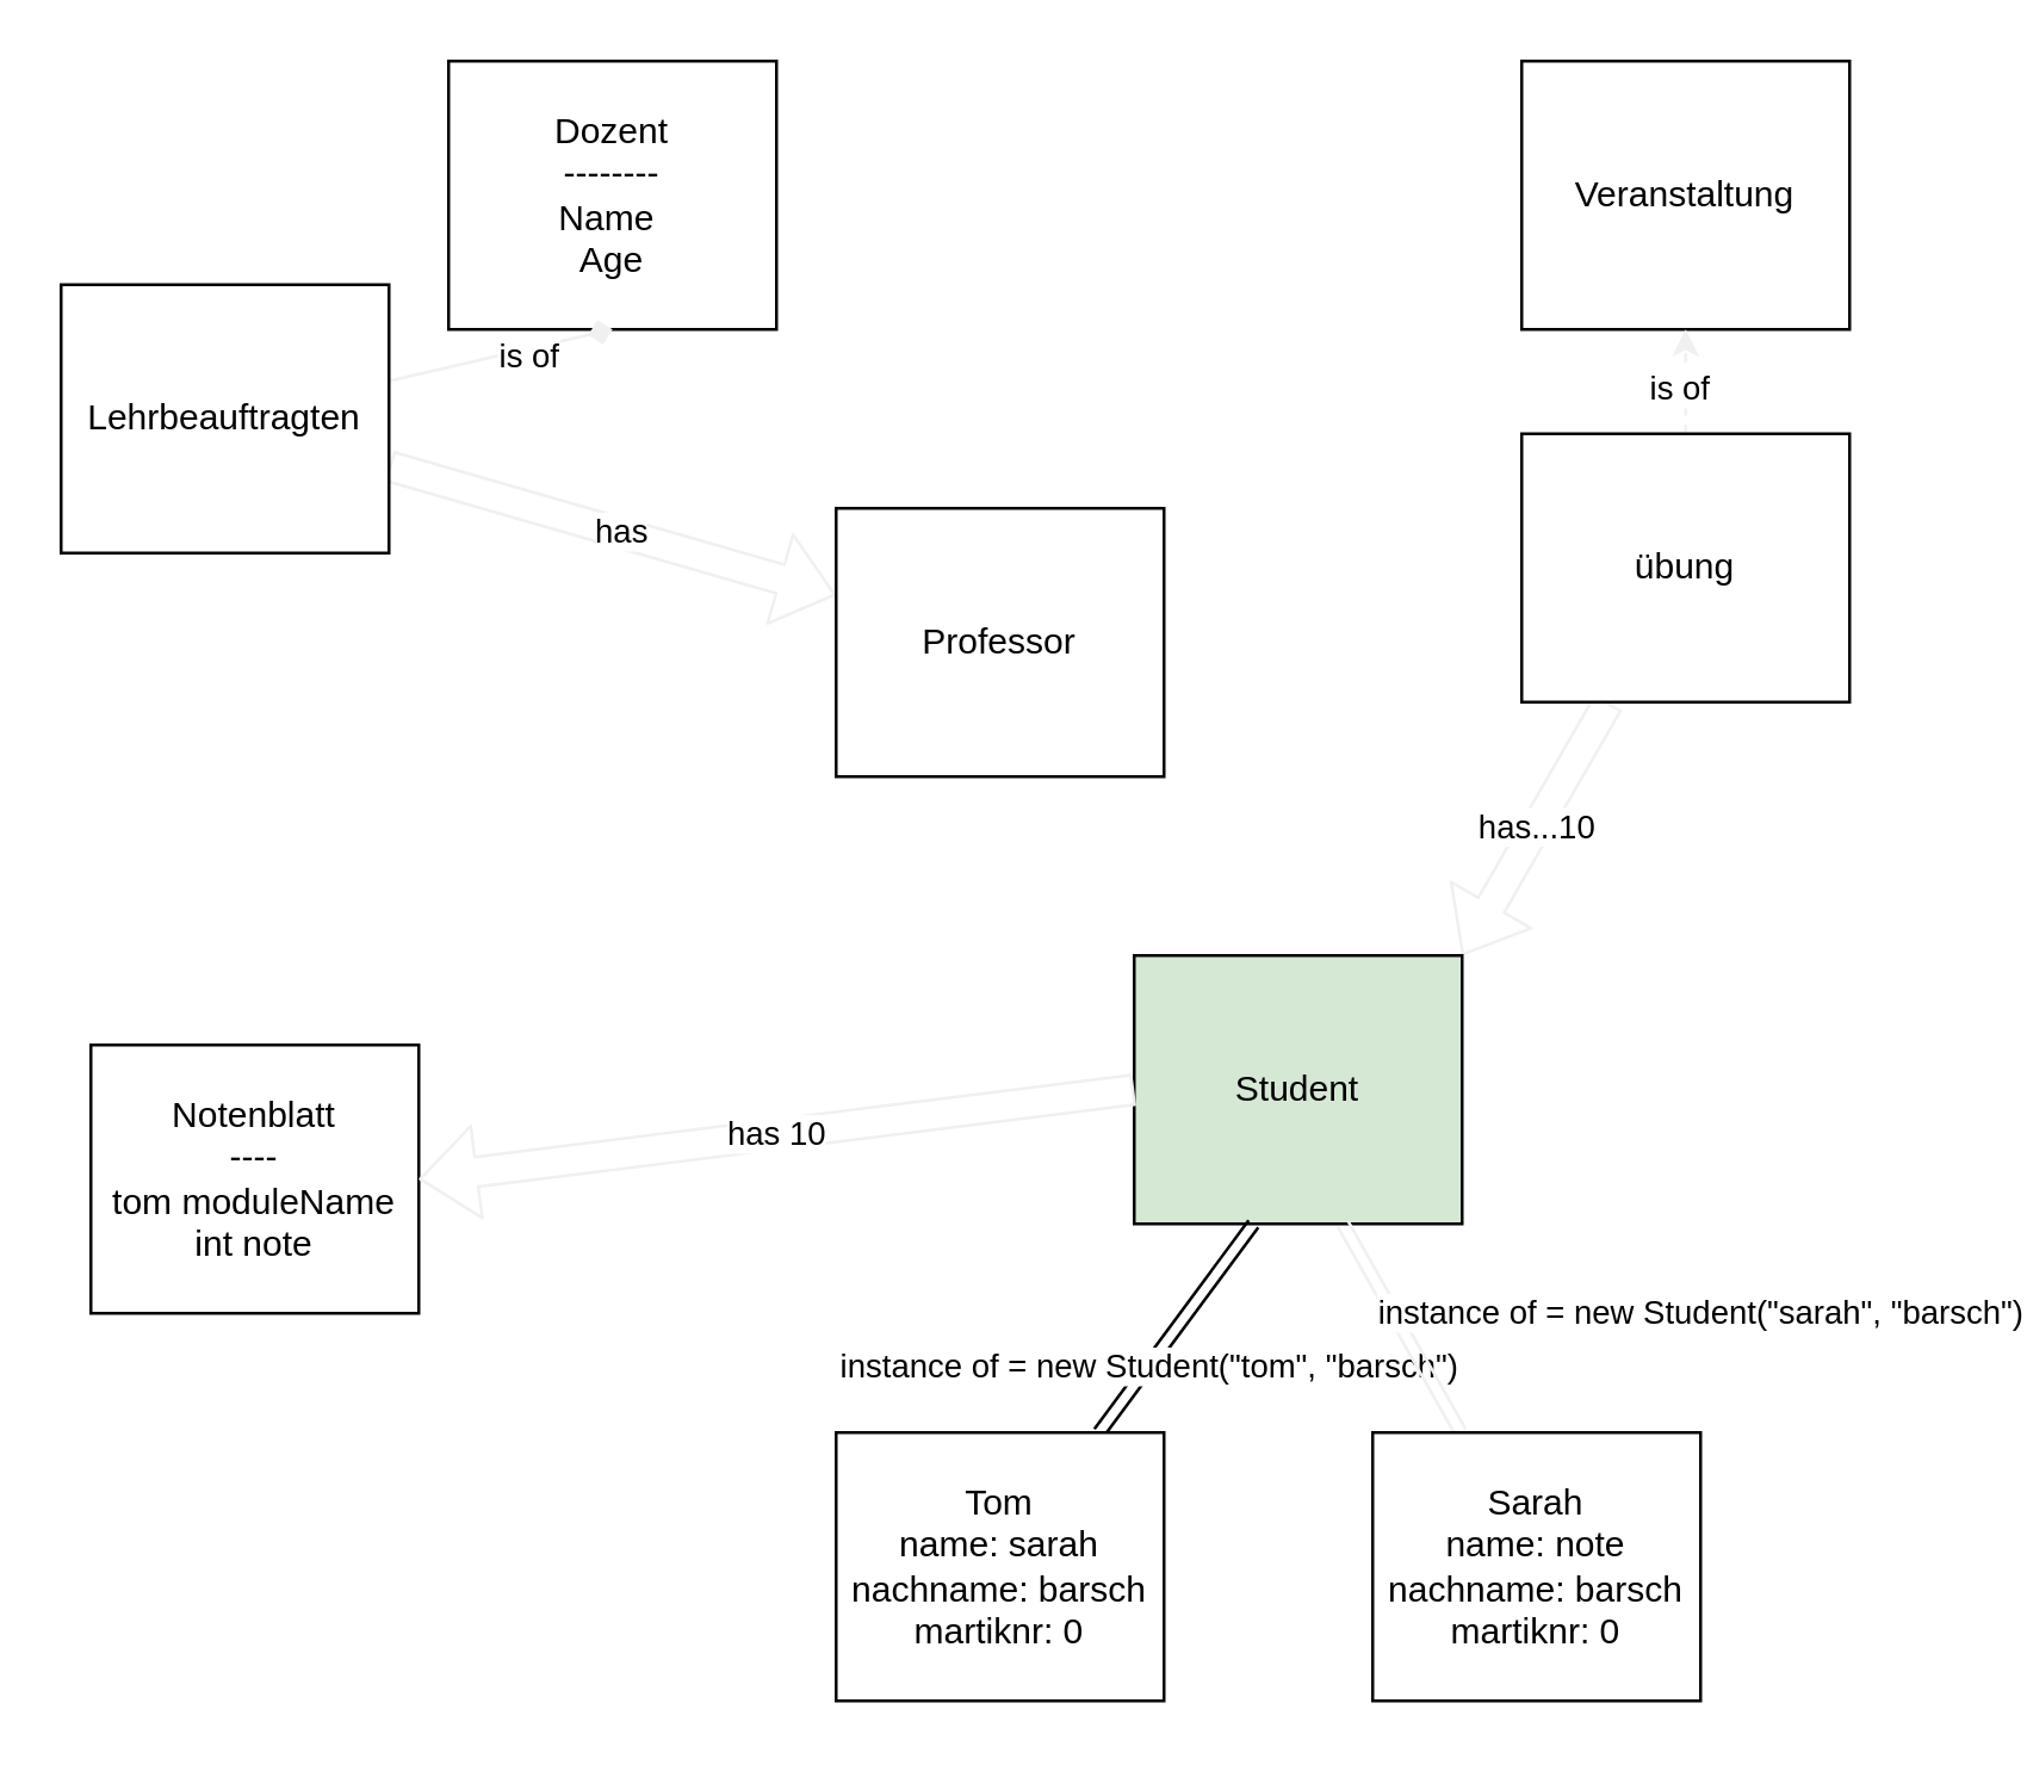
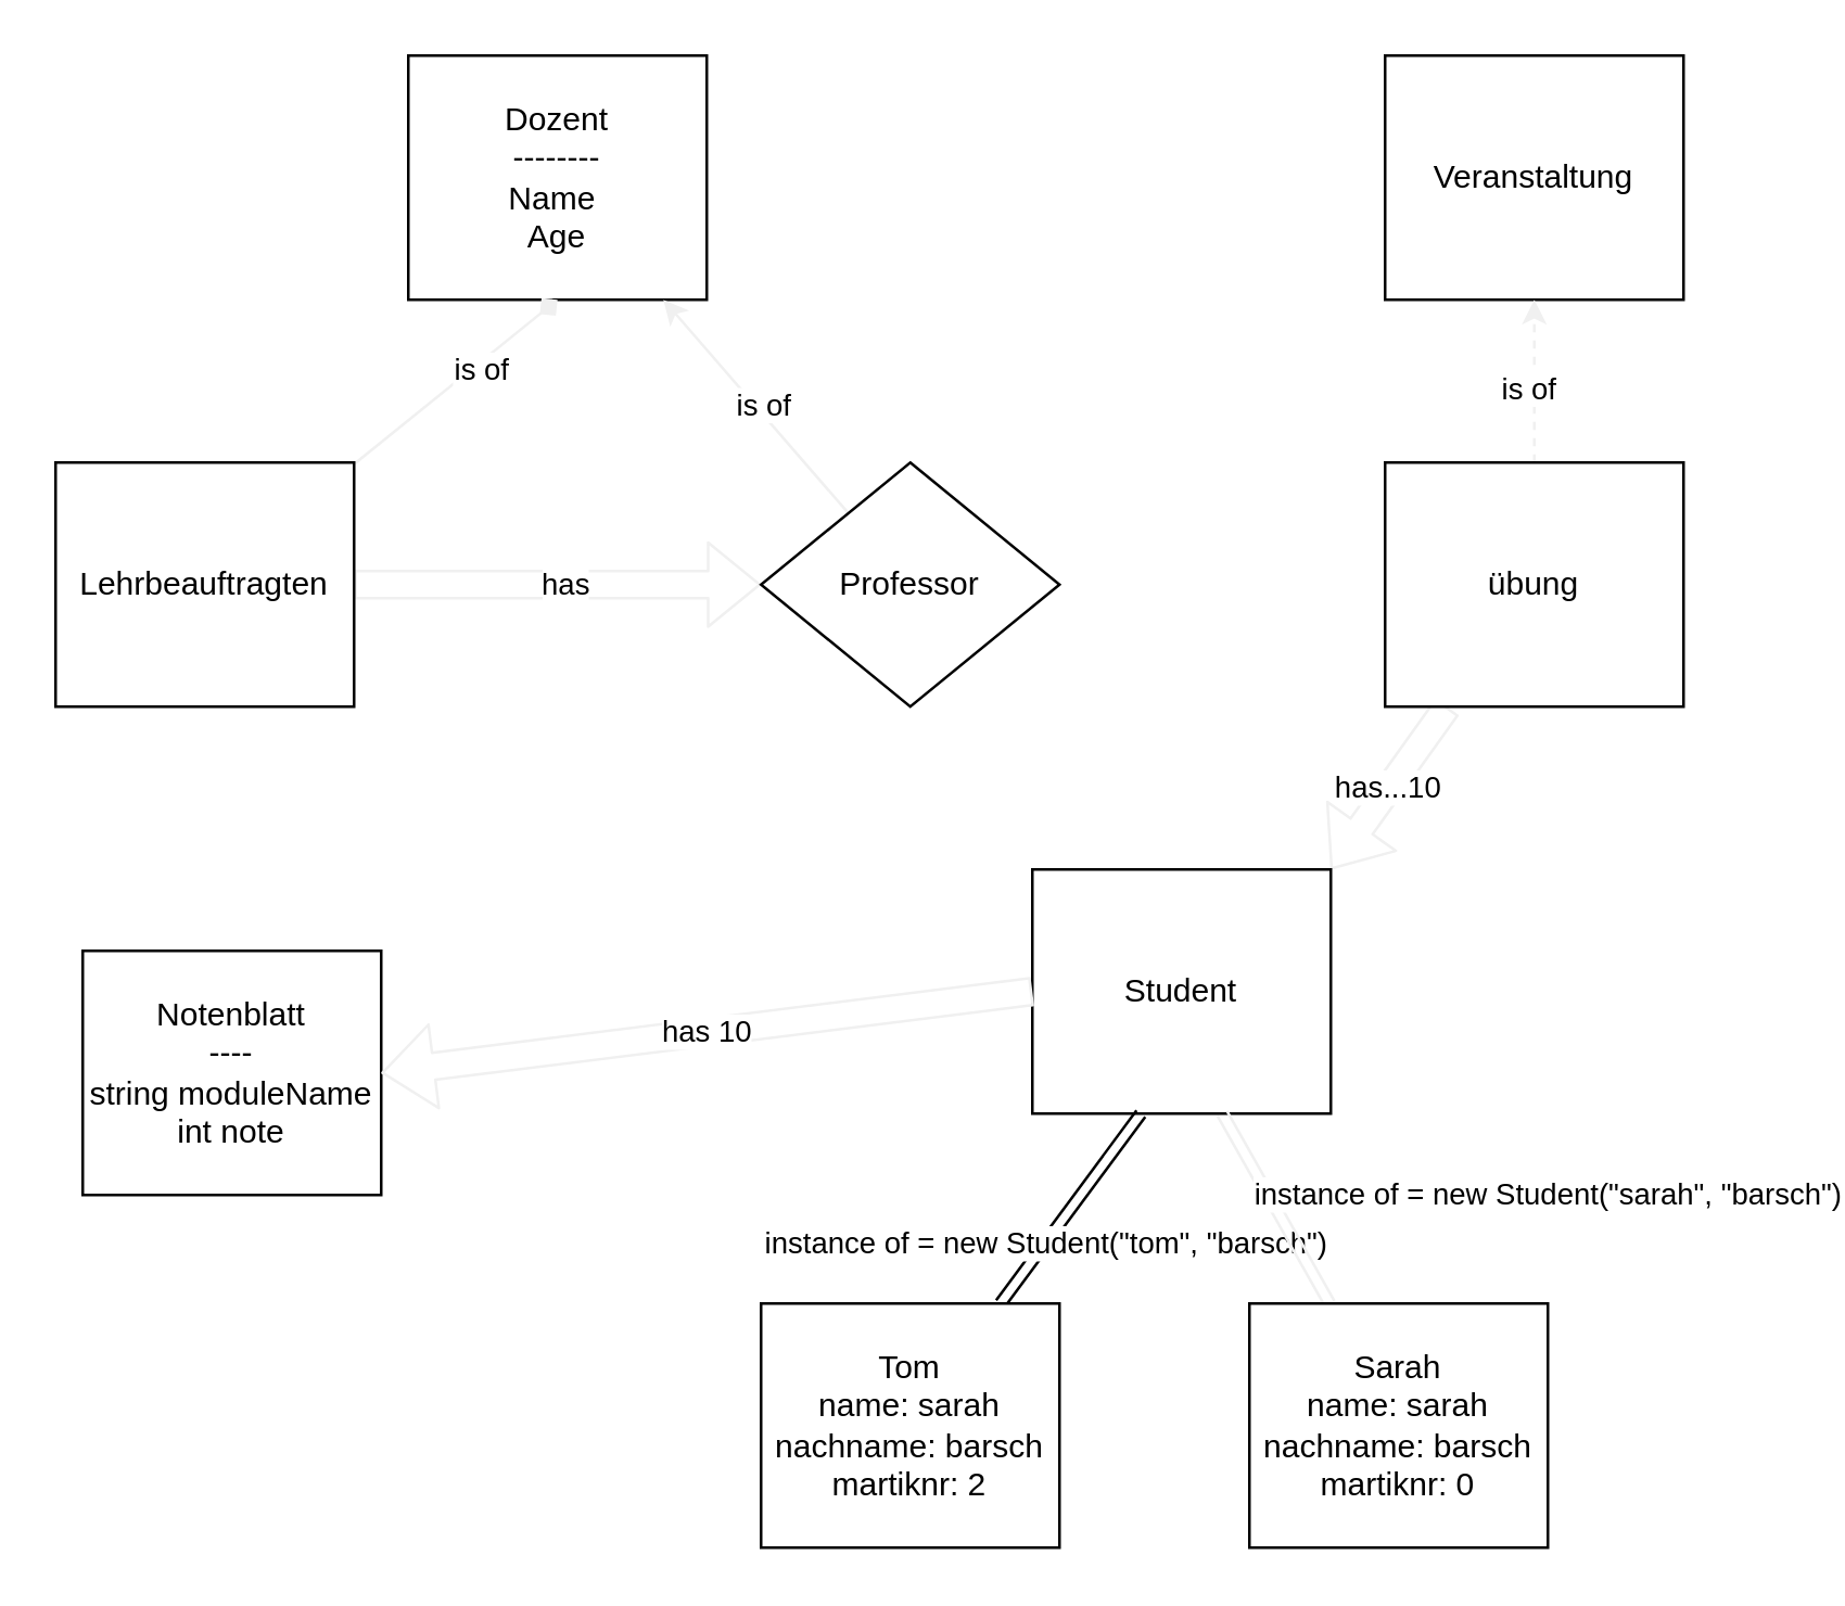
- <mxCell id="7" value="Lehrbeauftragten" style="whiteSpace=wrap;html=1;" vertex="1" parent="1"><mxGeometry x="20" y="95" width="110" height="90" as="geometry" /></mxCell>
+ <mxCell id="7" value="Lehrbeauftragten" style="whiteSpace=wrap;html=1;" vertex="1" parent="1"><mxGeometry x="20" y="170" width="110" height="90" as="geometry" /></mxCell>
+ <mxCell id="8" style="edgeStyle=none;html=1;strokeColor=#f0f0f0;" edge="1" parent="1" source="10" target="2"><mxGeometry relative="1" as="geometry" /></mxCell>
+ <mxCell id="9" value="is of" style="edgeLabel;html=1;align=center;verticalAlign=middle;resizable=0;points=[];" vertex="1" connectable="0" parent="8"><mxGeometry x="-0.015" y="-2" relative="1" as="geometry"><mxPoint as="offset" /></mxGeometry></mxCell>
- <mxCell id="15" value="übung" style="whiteSpace=wrap;html=1;" vertex="1" parent="1"><mxGeometry x="510" y="145" width="110" height="90" as="geometry" /></mxCell>
+ <mxCell id="15" value="übung" style="whiteSpace=wrap;html=1;" vertex="1" parent="1"><mxGeometry x="510" y="170" width="110" height="90" as="geometry" /></mxCell>
- <mxCell id="10" value="Professor" style="whiteSpace=wrap;html=1;" vertex="1" parent="1"><mxGeometry x="280" y="170" width="110" height="90" as="geometry" /></mxCell>
+ <mxCell id="10" value="Professor" style="rhombus;whiteSpace=wrap;html=1;" vertex="1" parent="1"><mxGeometry x="280" y="170" width="110" height="90" as="geometry" /></mxCell>
- <mxCell id="16" value="Student" style="whiteSpace=wrap;html=1;fillColor=#d5e8d4;" vertex="1" parent="1"><mxGeometry x="380" y="320" width="110" height="90" as="geometry" /></mxCell>
+ <mxCell id="16" value="Student" style="whiteSpace=wrap;html=1;" vertex="1" parent="1"><mxGeometry x="380" y="320" width="110" height="90" as="geometry" /></mxCell>
- <mxCell id="22" value="Notenblatt&lt;br&gt;----&lt;br&gt;tom moduleName&lt;br&gt;int note" style="whiteSpace=wrap;html=1;" vertex="1" parent="1"><mxGeometry x="30" y="350" width="110" height="90" as="geometry" /></mxCell>
+ <mxCell id="22" value="Notenblatt&lt;br&gt;----&lt;br&gt;string moduleName&lt;br&gt;int note" style="whiteSpace=wrap;html=1;" vertex="1" parent="1"><mxGeometry x="30" y="350" width="110" height="90" as="geometry" /></mxCell>
- <mxCell id="19" value="Tom&lt;br&gt;name: sarah&lt;br&gt;nachname: barsch&lt;br&gt;martiknr: 0" style="whiteSpace=wrap;html=1;" vertex="1" parent="1"><mxGeometry x="280" y="480" width="110" height="90" as="geometry" /></mxCell>
+ <mxCell id="19" value="Tom&lt;br&gt;name: sarah&lt;br&gt;nachname: barsch&lt;br&gt;martiknr: 2" style="whiteSpace=wrap;html=1;" vertex="1" parent="1"><mxGeometry x="280" y="480" width="110" height="90" as="geometry" /></mxCell>
- <mxCell id="21" value="Sarah&lt;br&gt;name: note&lt;br&gt;nachname: barsch&lt;br&gt;martiknr: 0" style="whiteSpace=wrap;html=1;" vertex="1" parent="1"><mxGeometry x="460" y="480" width="110" height="90" as="geometry" /></mxCell>
+ <mxCell id="21" value="Sarah&lt;br&gt;name: sarah&lt;br&gt;nachname: barsch&lt;br&gt;martiknr: 0" style="whiteSpace=wrap;html=1;" vertex="1" parent="1"><mxGeometry x="460" y="480" width="110" height="90" as="geometry" /></mxCell>
